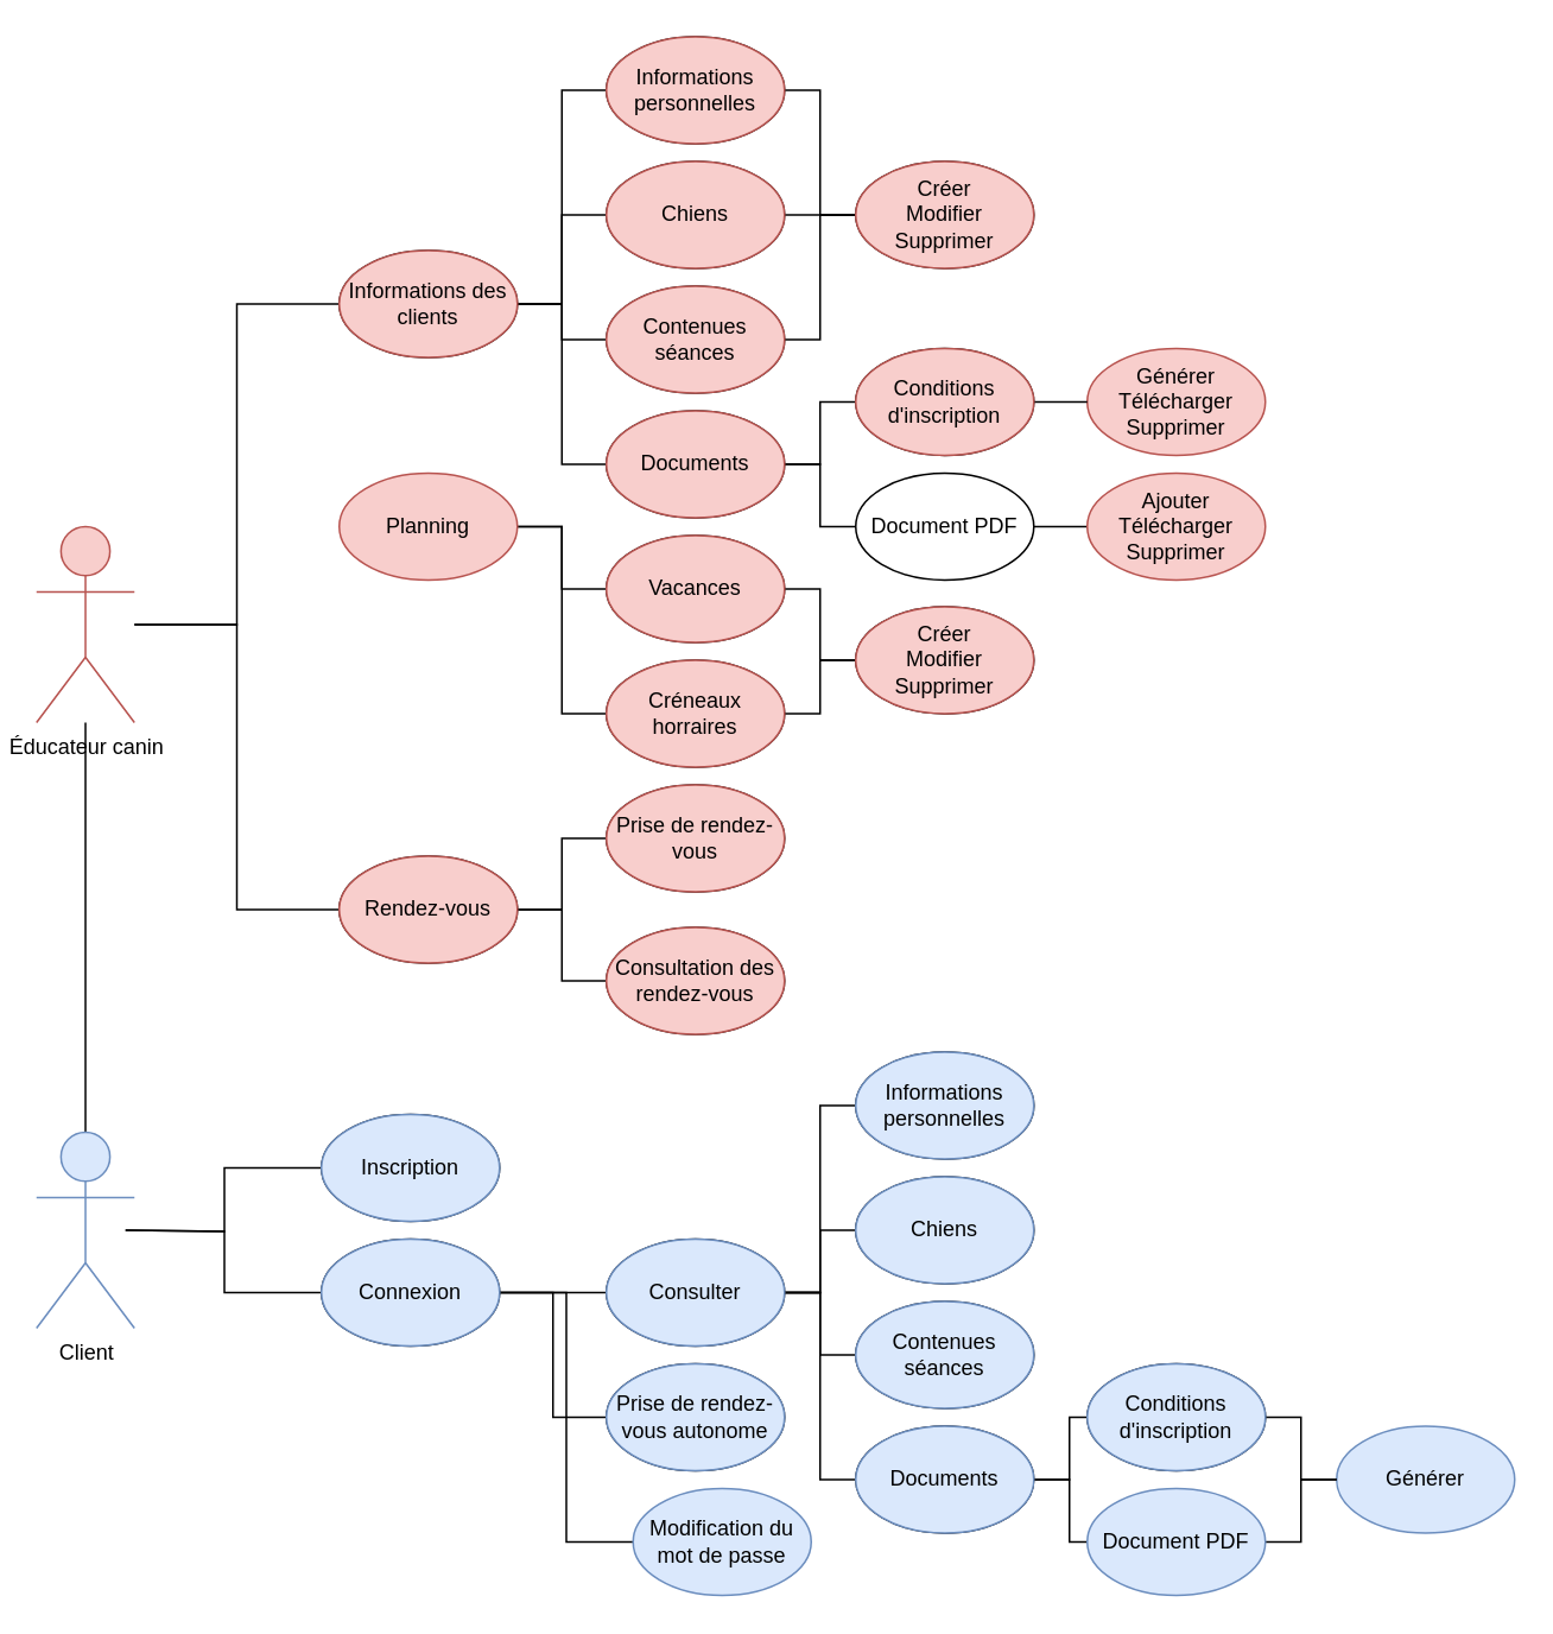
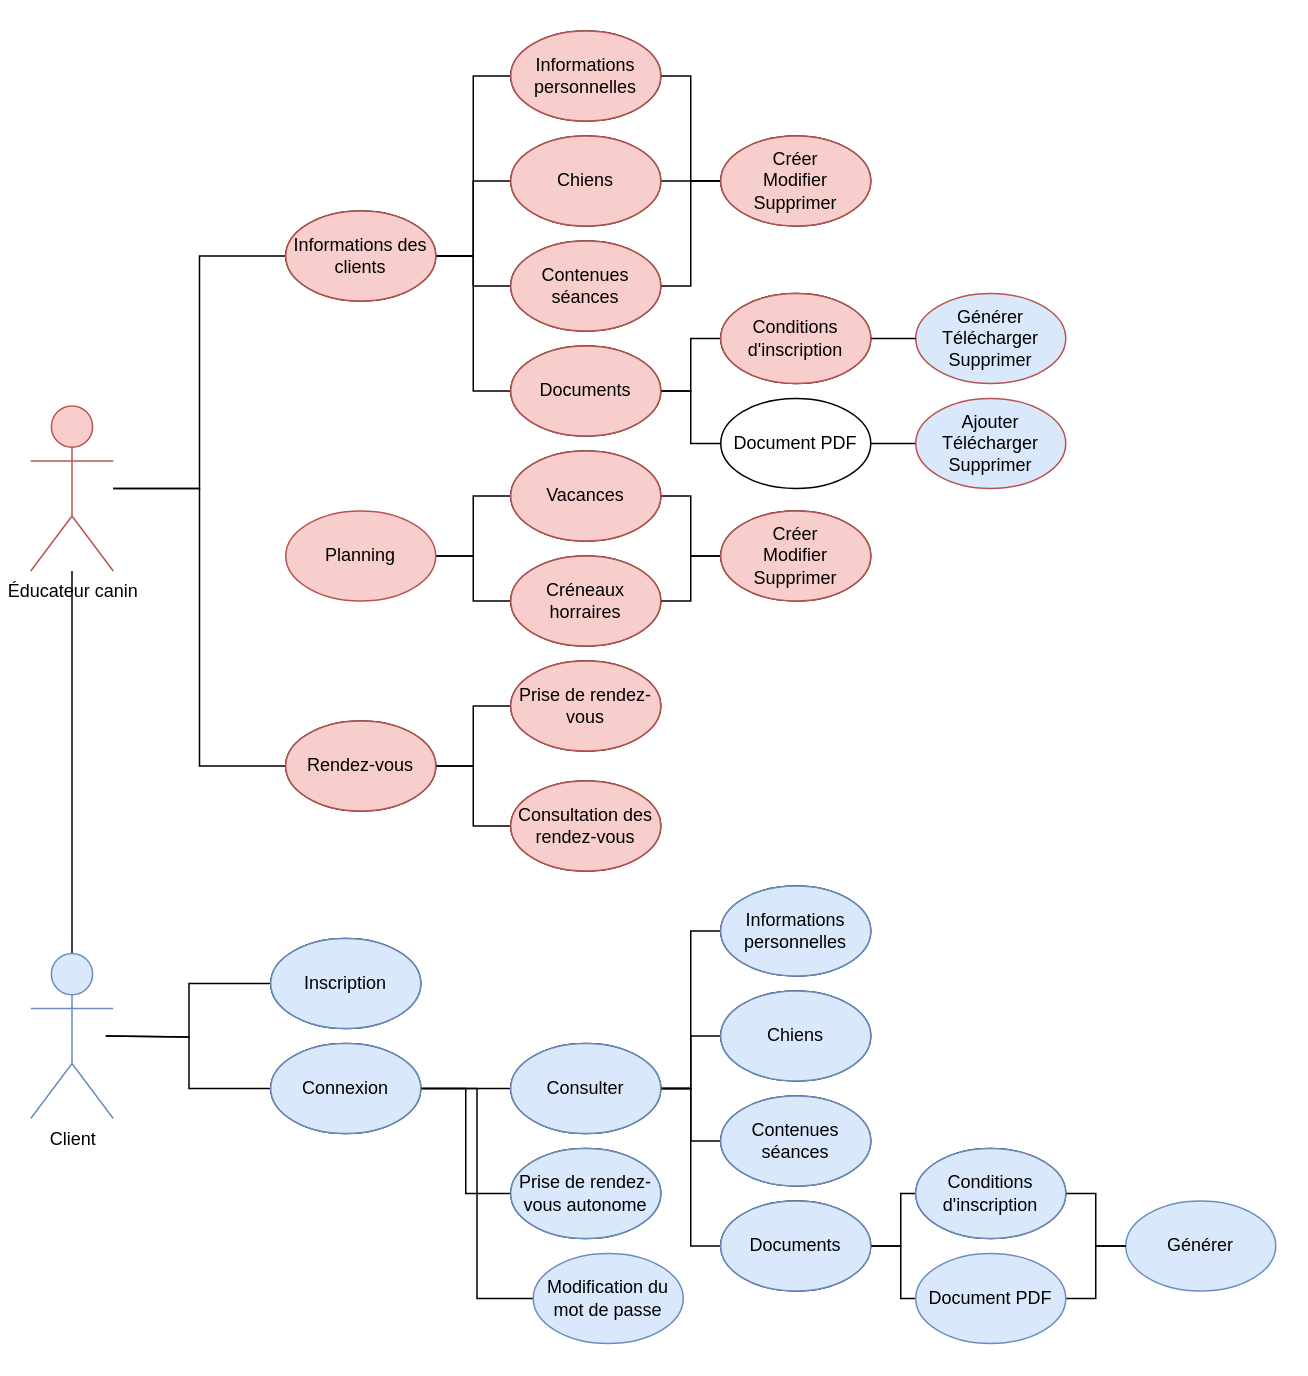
- <mxCell id="39" value="Générer&lt;br&gt;Télécharger&lt;br&gt;Supprimer" style="ellipse;whiteSpace=wrap;html=1;fillColor=#f8cecc;strokeColor=#b85450;" vertex="1" parent="1"><mxGeometry x="610" y="195" width="100" height="60" as="geometry" /></mxCell>
+ <mxCell id="39" value="Générer&lt;br&gt;Télécharger&lt;br&gt;Supprimer" style="ellipse;whiteSpace=wrap;html=1;fillColor=#dae8fc;strokeColor=#b85450;" vertex="1" parent="1"><mxGeometry x="610" y="195" width="100" height="60" as="geometry" /></mxCell>
- <mxCell id="15" value="Planning" style="ellipse;whiteSpace=wrap;html=1;fillColor=#f8cecc;strokeColor=#b85450;" vertex="1" parent="1"><mxGeometry x="190" y="265" width="100" height="60" as="geometry" /></mxCell>
+ <mxCell id="15" value="Planning" style="ellipse;whiteSpace=wrap;html=1;fillColor=#f8cecc;strokeColor=#b85450;" vertex="1" parent="1"><mxGeometry x="190" y="340" width="100" height="60" as="geometry" /></mxCell>
- <mxCell id="44" value="Ajouter&lt;br&gt;Télécharger&lt;br&gt;Supprimer" style="ellipse;whiteSpace=wrap;html=1;fillColor=#f8cecc;strokeColor=#b85450;" vertex="1" parent="1"><mxGeometry x="610" y="265" width="100" height="60" as="geometry" /></mxCell>
+ <mxCell id="44" value="Ajouter&lt;br&gt;Télécharger&lt;br&gt;Supprimer" style="ellipse;whiteSpace=wrap;html=1;fillColor=#dae8fc;strokeColor=#b85450;" vertex="1" parent="1"><mxGeometry x="610" y="265" width="100" height="60" as="geometry" /></mxCell>
- <mxCell id="5" value="Éducateur canin" style="shape=umlActor;verticalLabelPosition=bottom;verticalAlign=top;html=1;outlineConnect=0;fillColor=#f8cecc;strokeColor=#b85450;aspect=fixed;" vertex="1" parent="1"><mxGeometry x="20" y="295" width="55" height="110" as="geometry" /></mxCell>
+ <mxCell id="5" value="Éducateur canin" style="shape=umlActor;verticalLabelPosition=bottom;verticalAlign=top;html=1;outlineConnect=0;fillColor=#f8cecc;strokeColor=#b85450;aspect=fixed;" vertex="1" parent="1"><mxGeometry x="20" y="270" width="55" height="110" as="geometry" /></mxCell>
